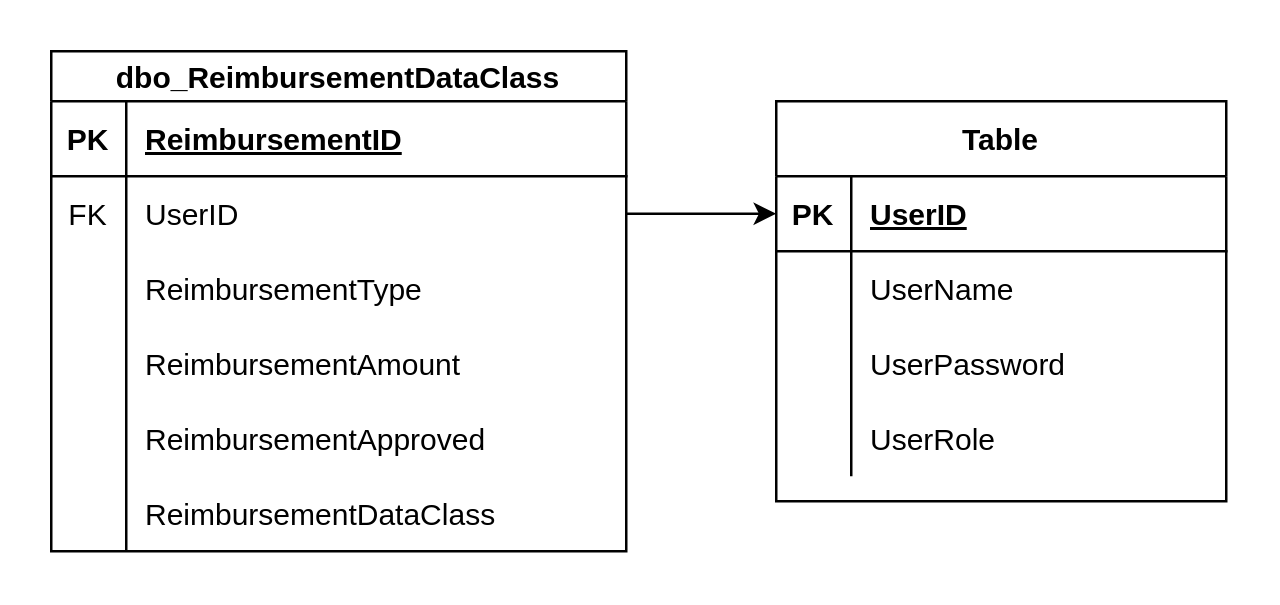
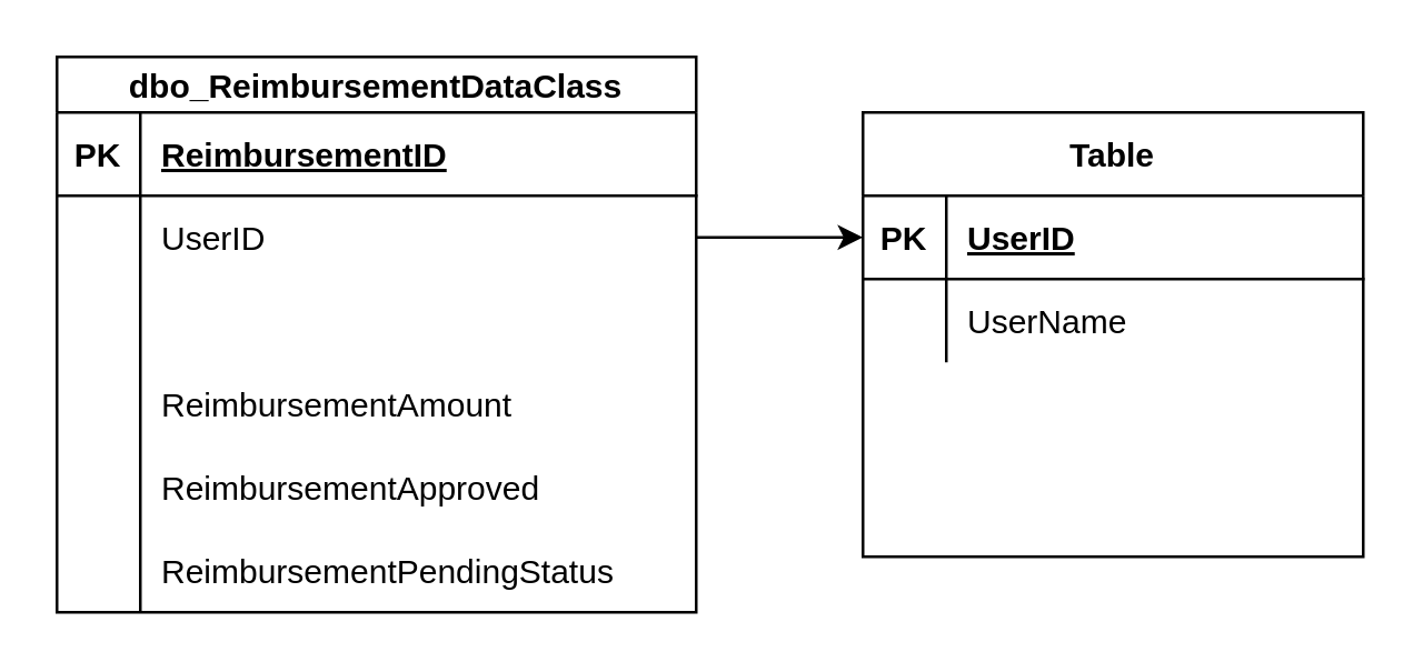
- <mxCell id="35" value="FK" style="shape=partialRectangle;connectable=0;fillColor=none;top=0;left=0;bottom=0;right=0;fontStyle=0;overflow=hidden;" parent="1" vertex="1"><mxGeometry x="20" y="70" width="30" height="30" as="geometry"><mxRectangle width="30" height="30" as="alternateBounds" /></mxGeometry></mxCell>
- <mxCell id="11" value="ReimbursementType" style="shape=partialRectangle;connectable=0;fillColor=none;top=0;left=0;bottom=0;right=0;align=left;spacingLeft=6;overflow=hidden;" parent="9" vertex="1"><mxGeometry x="30" width="200" height="30" as="geometry"><mxRectangle width="200" height="30" as="alternateBounds" /></mxGeometry></mxCell>
- <mxCell id="30" value="UserPassword" style="shape=partialRectangle;connectable=0;fillColor=none;top=0;left=0;bottom=0;right=0;align=left;spacingLeft=6;overflow=hidden;" parent="28" vertex="1"><mxGeometry x="30" width="150" height="30" as="geometry"><mxRectangle width="150" height="30" as="alternateBounds" /></mxGeometry></mxCell>
- <mxCell id="33" value="UserRole" style="shape=partialRectangle;connectable=0;fillColor=none;top=0;left=0;bottom=0;right=0;align=left;spacingLeft=6;overflow=hidden;" parent="31" vertex="1"><mxGeometry x="30" width="150" height="30" as="geometry"><mxRectangle width="150" height="30" as="alternateBounds" /></mxGeometry></mxCell>
- <mxCell id="20" value="ReimbursementDataClass" style="shape=partialRectangle;connectable=0;fillColor=none;top=0;left=0;bottom=0;right=0;align=left;spacingLeft=6;overflow=hidden;" parent="18" vertex="1"><mxGeometry x="30" width="200" height="30" as="geometry"><mxRectangle width="200" height="30" as="alternateBounds" /></mxGeometry></mxCell>
+ <mxCell id="20" value="ReimbursementPendingStatus" style="shape=partialRectangle;connectable=0;fillColor=none;top=0;left=0;bottom=0;right=0;align=left;spacingLeft=6;overflow=hidden;" parent="18" vertex="1"><mxGeometry x="30" width="200" height="30" as="geometry"><mxRectangle width="200" height="30" as="alternateBounds" /></mxGeometry></mxCell>
